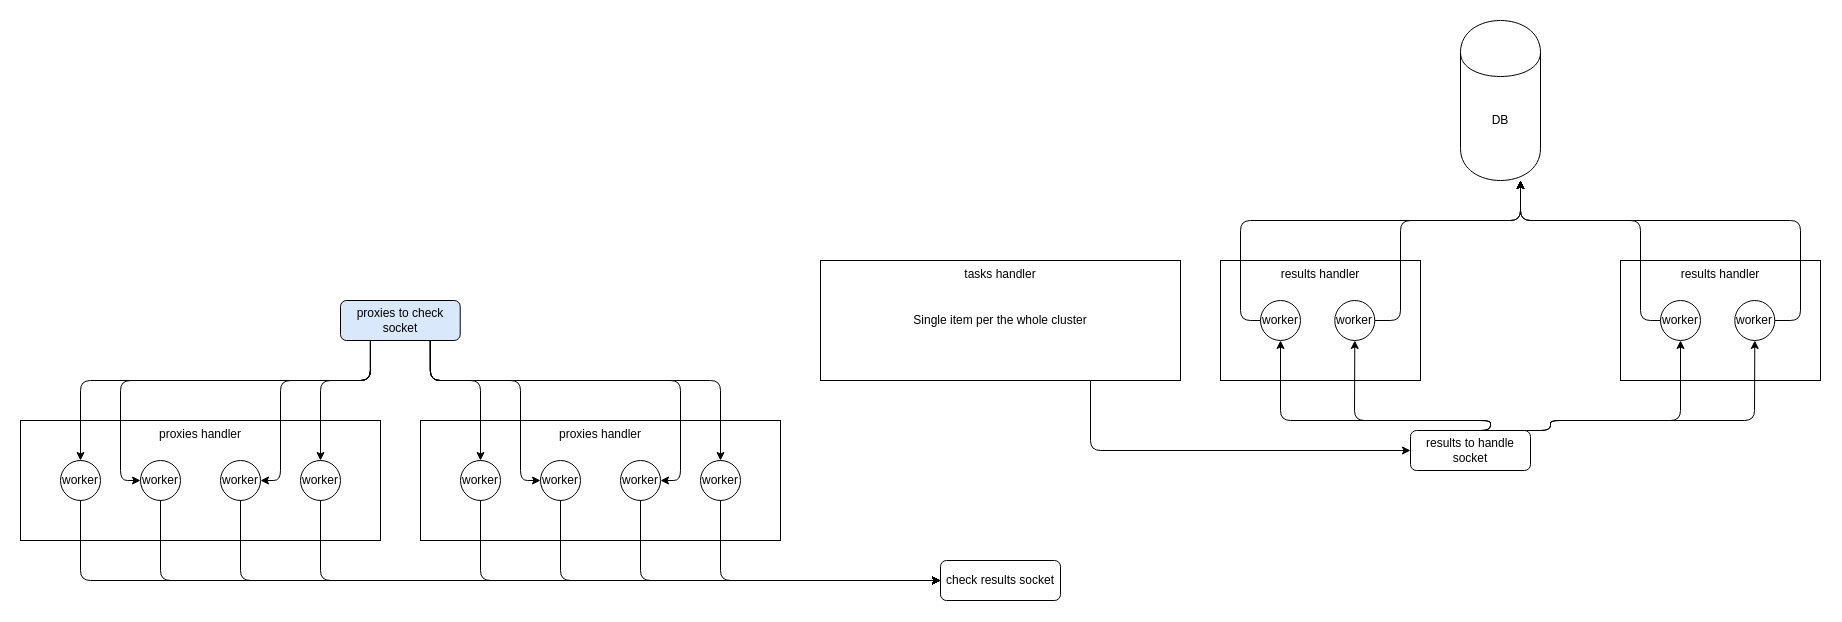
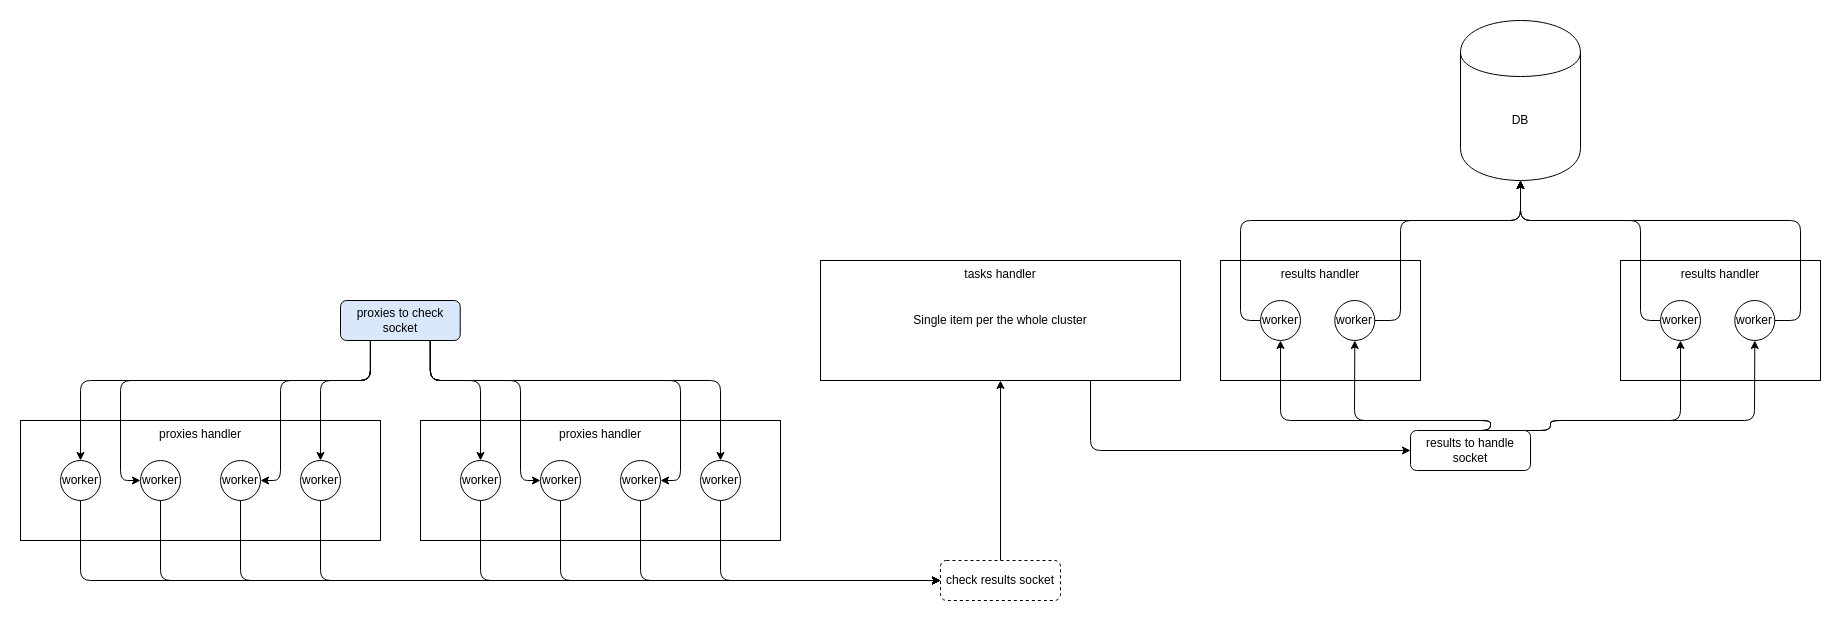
- <mxCell id="21" value="DB" style="shape=cylinder;whiteSpace=wrap;html=1;boundedLbl=1;backgroundOutline=1;verticalAlign=middle;" vertex="1" parent="1"><mxGeometry x="1460" y="20" width="80" height="160" as="geometry" /></mxCell>
+ <mxCell id="21" value="DB" style="shape=cylinder;whiteSpace=wrap;html=1;boundedLbl=1;backgroundOutline=1;verticalAlign=middle;" vertex="1" parent="1"><mxGeometry x="1460" y="20" width="120" height="160" as="geometry" /></mxCell>
+ <mxCell id="35" style="edgeStyle=orthogonalEdgeStyle;rounded=1;orthogonalLoop=1;jettySize=auto;html=1;exitX=0.5;exitY=0;exitDx=0;exitDy=0;fontSize=12;" edge="1" parent="1" source="36" target="16"><mxGeometry relative="1" as="geometry" /></mxCell>
- <mxCell id="36" value="check results socket" style="rounded=1;whiteSpace=wrap;html=1;fontSize=12;" vertex="1" parent="1"><mxGeometry x="940" y="560" width="120" height="40" as="geometry" /></mxCell>
+ <mxCell id="36" value="check results socket" style="rounded=1;whiteSpace=wrap;html=1;fontSize=12;dashed=1;" vertex="1" parent="1"><mxGeometry x="940" y="560" width="120" height="40" as="geometry" /></mxCell>
